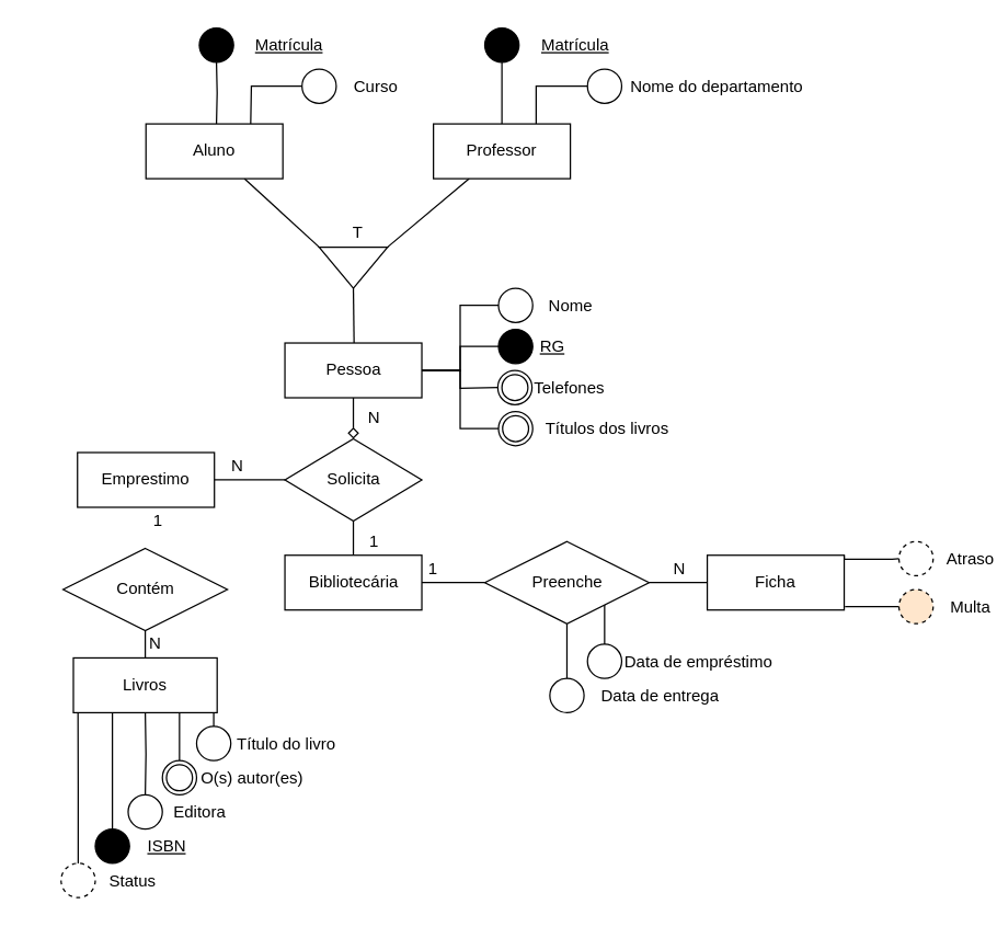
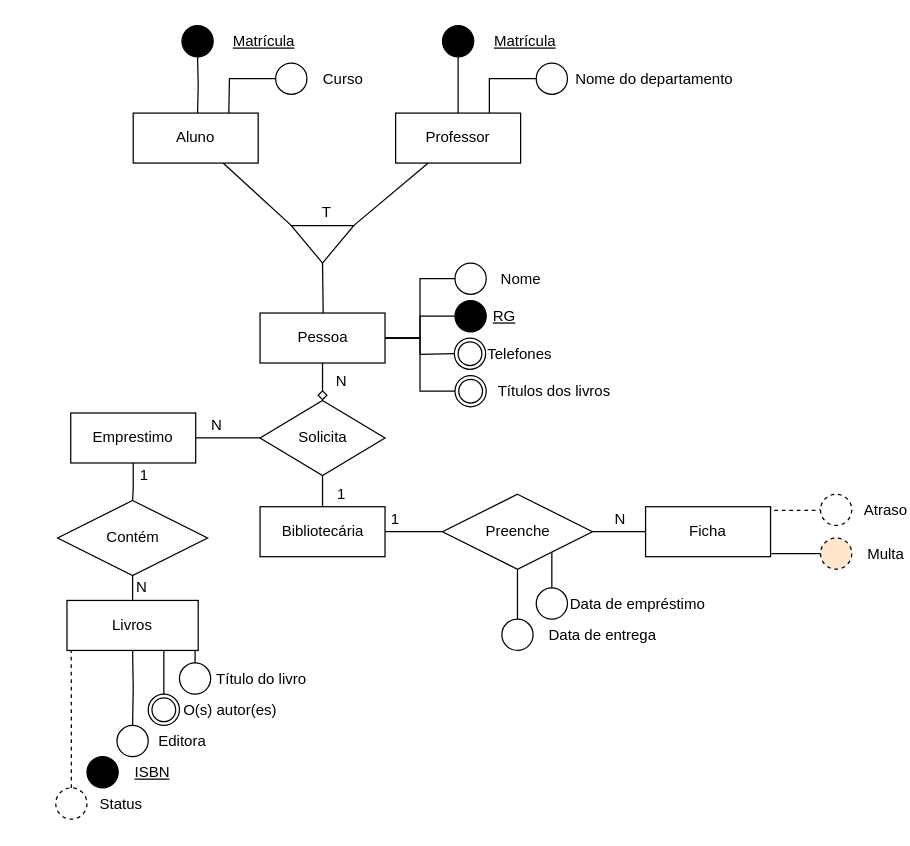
+ <mxCell id="46" style="edgeStyle=orthogonalEdgeStyle;rounded=0;orthogonalLoop=1;jettySize=auto;html=1;entryX=0.5;entryY=0;entryDx=0;entryDy=0;endArrow=none;endFill=0;" parent="1" source="47" target="49" edge="1"><mxGeometry relative="1" as="geometry" /></mxCell>
- <mxCell id="8" style="edgeStyle=orthogonalEdgeStyle;rounded=0;orthogonalLoop=1;jettySize=auto;html=1;exitX=1;exitY=0;exitDx=0;exitDy=0;entryX=0;entryY=0.5;entryDx=0;entryDy=0;endArrow=none;endFill=0;" parent="1" source="9" target="54" edge="1"><mxGeometry relative="1" as="geometry"><Array as="points"><mxPoint x="592" y="408" /><mxPoint x="627" y="408" /></Array></mxGeometry></mxCell>
+ <mxCell id="8" style="edgeStyle=orthogonalEdgeStyle;rounded=0;orthogonalLoop=1;jettySize=auto;html=1;exitX=1;exitY=0;exitDx=0;exitDy=0;entryX=0;entryY=0.5;entryDx=0;entryDy=0;endArrow=none;endFill=0;dashed=1;" parent="1" source="9" target="54" edge="1"><mxGeometry relative="1" as="geometry"><Array as="points"><mxPoint x="592" y="408" /><mxPoint x="627" y="408" /></Array></mxGeometry></mxCell>
- <mxCell id="6" style="edgeStyle=orthogonalEdgeStyle;rounded=0;orthogonalLoop=1;jettySize=auto;html=1;exitX=0.225;exitY=0.99;exitDx=0;exitDy=0;entryX=0.5;entryY=0;entryDx=0;entryDy=0;exitPerimeter=0;endArrow=none;endFill=0;" parent="1" source="7" target="38" edge="1"><mxGeometry relative="1" as="geometry"><mxPoint x="63.4" y="520" as="sourcePoint" /><Array as="points"><mxPoint x="58" y="520" /><mxPoint x="58" y="605" /></Array></mxGeometry></mxCell>
- <mxCell id="41" style="edgeStyle=orthogonalEdgeStyle;rounded=0;orthogonalLoop=1;jettySize=auto;html=1;entryX=0.032;entryY=1.008;entryDx=0;entryDy=0;entryPerimeter=0;endArrow=none;endFill=0;" parent="1" source="39" target="7" edge="1"><mxGeometry relative="1" as="geometry" /></mxCell>
+ <mxCell id="41" style="edgeStyle=orthogonalEdgeStyle;rounded=0;orthogonalLoop=1;jettySize=auto;html=1;entryX=0.032;entryY=1.008;entryDx=0;entryDy=0;entryPerimeter=0;endArrow=none;endFill=0;dashed=1;" parent="1" source="39" target="7" edge="1"><mxGeometry relative="1" as="geometry" /></mxCell>
